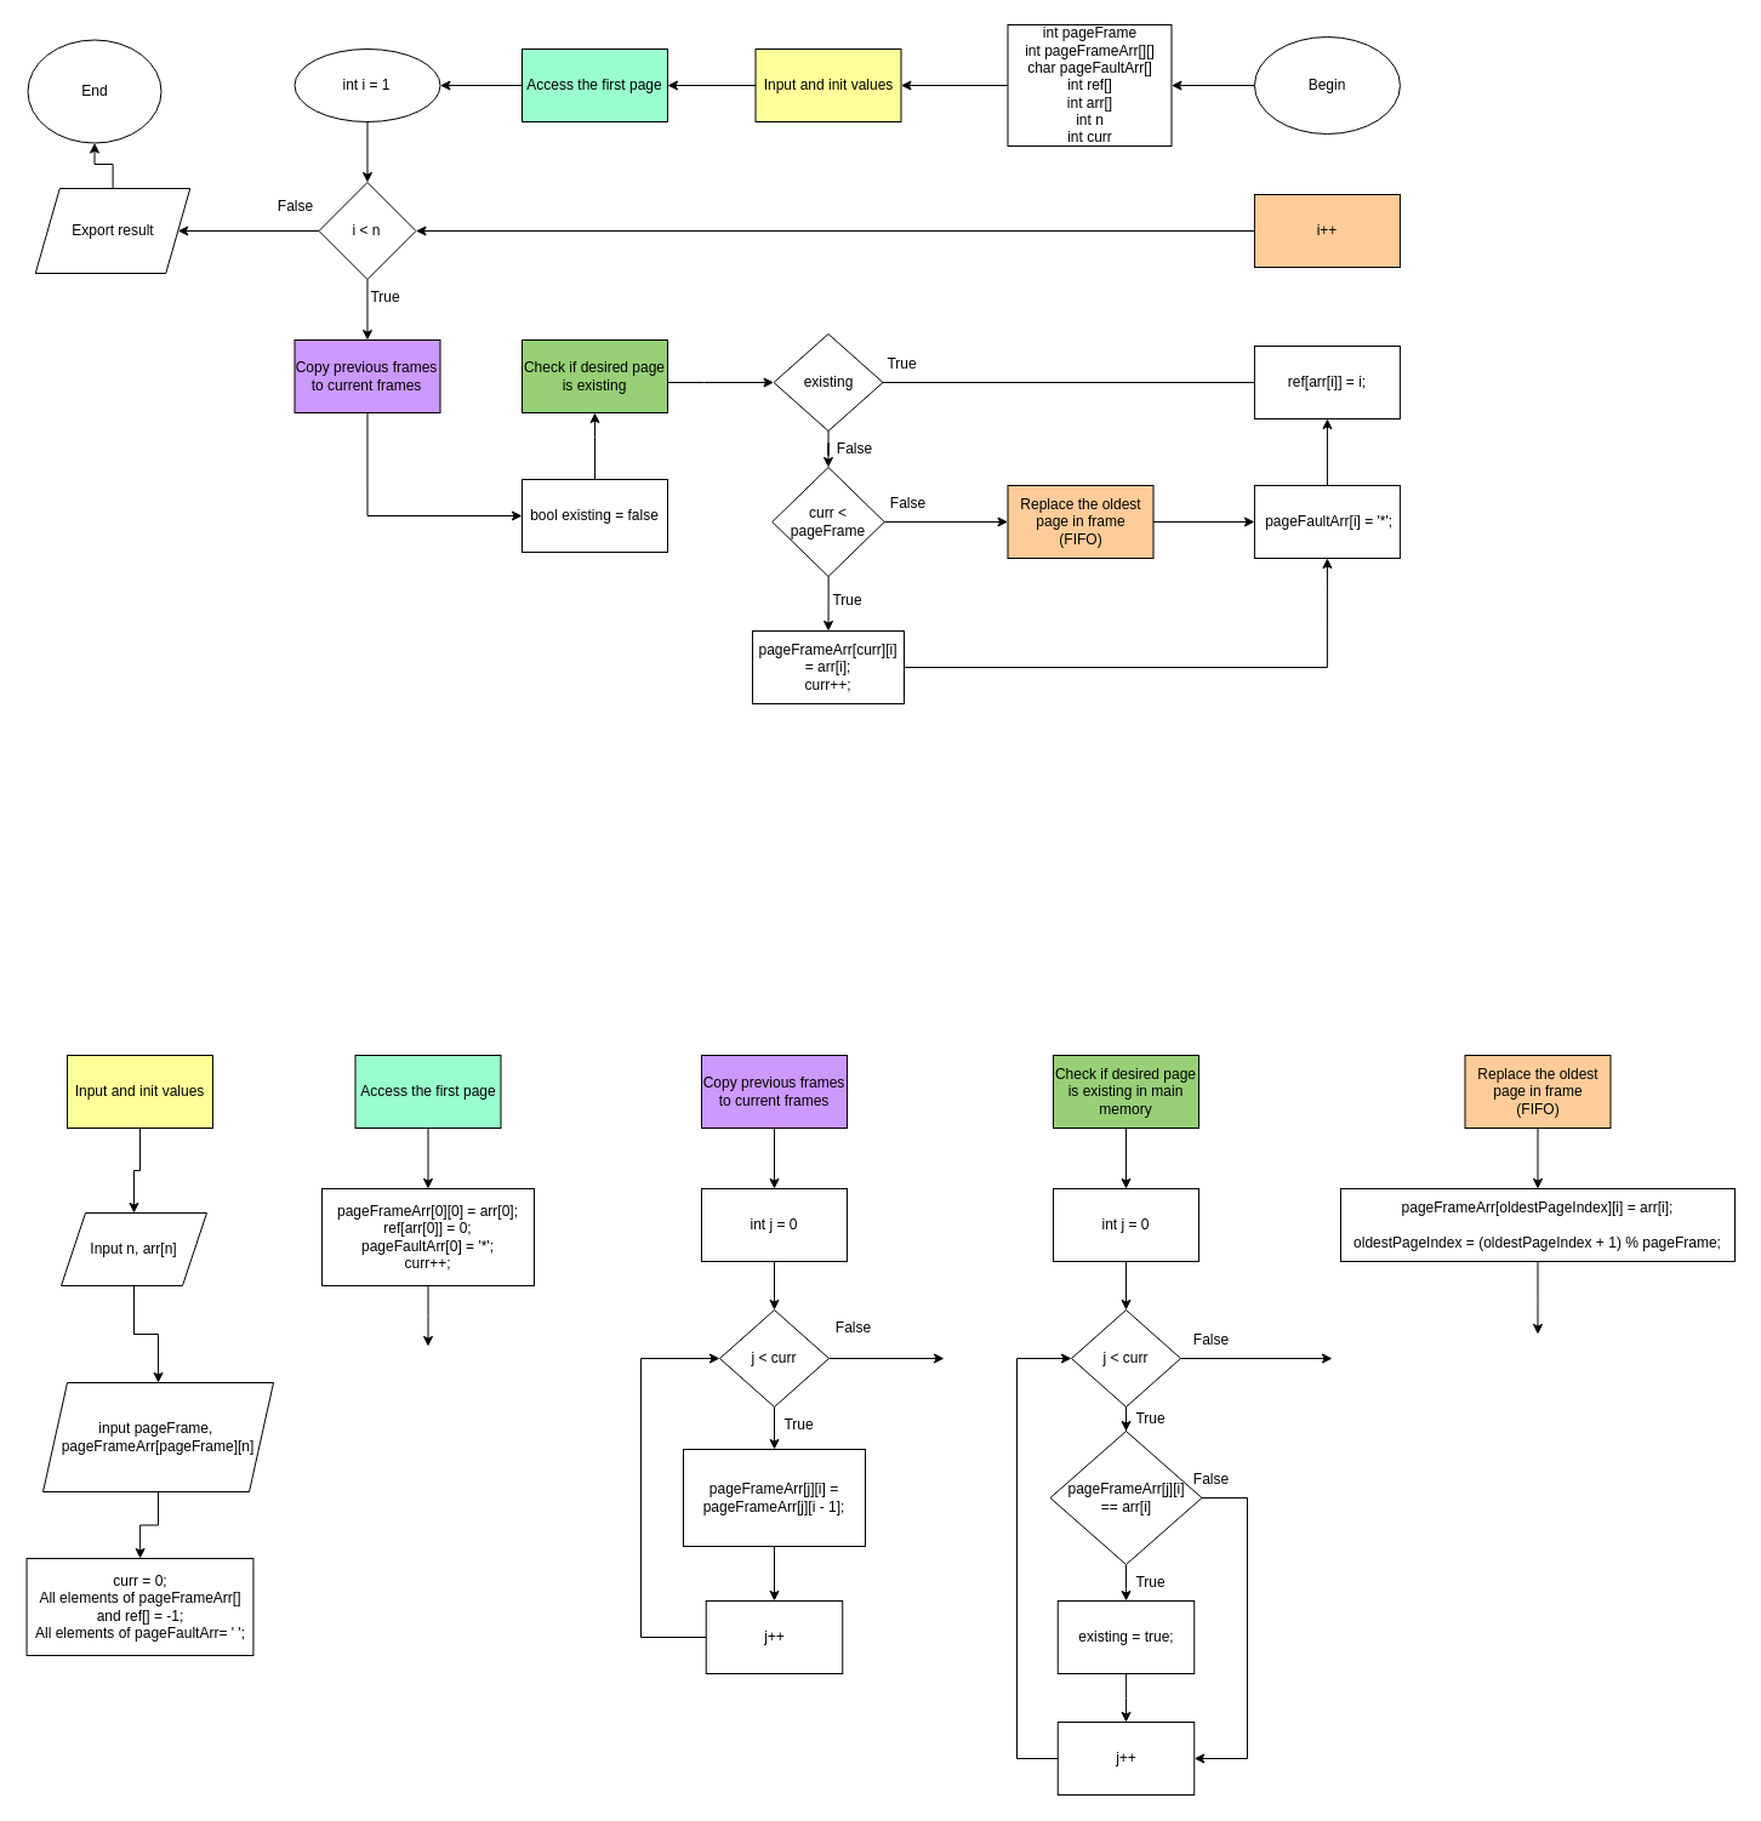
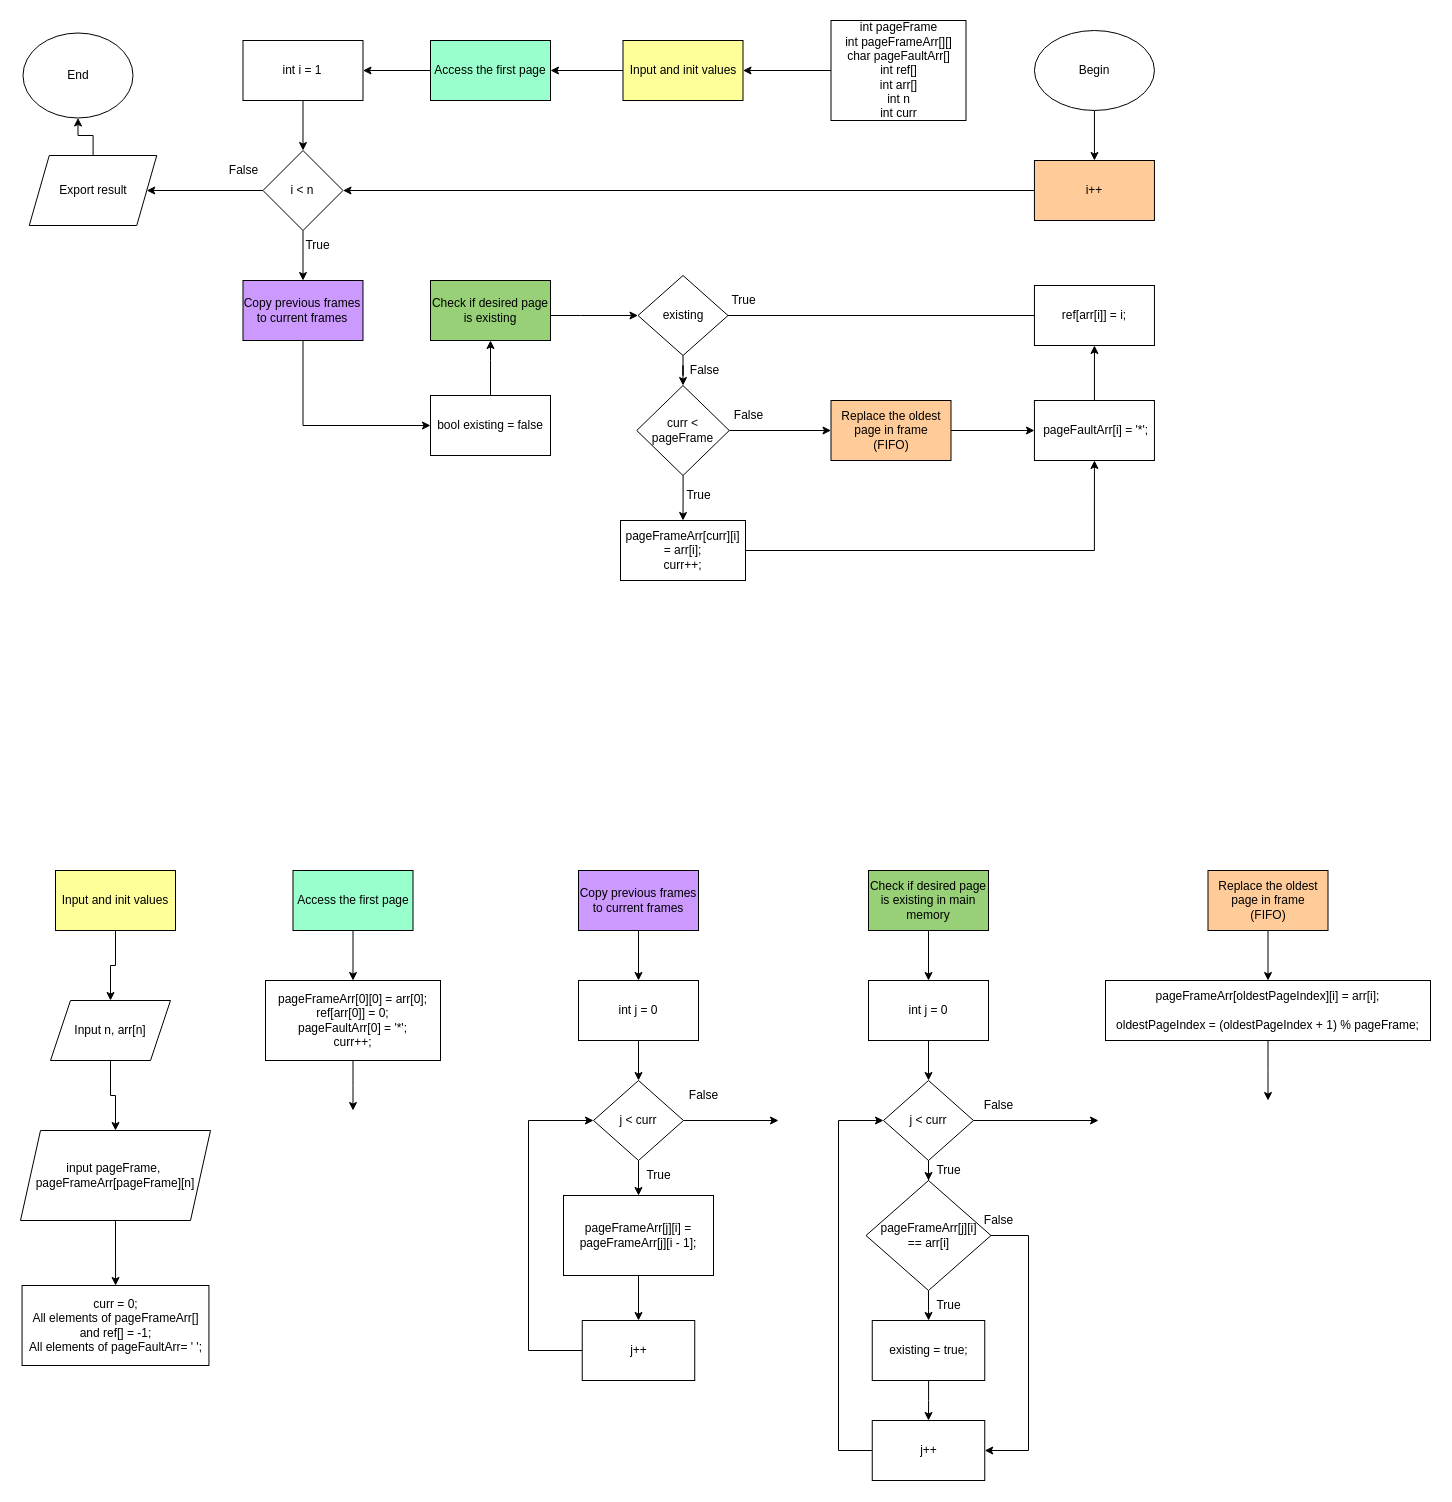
- <mxCell id="9" value="int i = 1" style="ellipse;whiteSpace=wrap;html=1;" parent="1" vertex="1"><mxGeometry x="242.49" y="40" width="120" height="60" as="geometry" /></mxCell>
+ <mxCell id="9" value="int i = 1" style="whiteSpace=wrap;html=1;" parent="1" vertex="1"><mxGeometry x="242.49" y="40" width="120" height="60" as="geometry" /></mxCell>
- <mxCell id="2" value="" style="edgeStyle=orthogonalEdgeStyle;rounded=0;orthogonalLoop=1;jettySize=auto;html=1;" parent="1" source="3" target="5" edge="1"><mxGeometry relative="1" as="geometry" /></mxCell>
+ <mxCell id="2" value="" style="edgeStyle=orthogonalEdgeStyle;rounded=0;orthogonalLoop=1;jettySize=auto;html=1;" parent="1" source="3" target="32" edge="1"><mxGeometry relative="1" as="geometry" /></mxCell>
- <mxCell id="88" value="input pageFrame,&amp;nbsp;&lt;br&gt;pageFrameArr[pageFrame][n]" style="shape=parallelogram;perimeter=parallelogramPerimeter;whiteSpace=wrap;html=1;fixedSize=1;" parent="1" vertex="1"><mxGeometry x="35" y="1140" width="190" height="90" as="geometry" /></mxCell>
+ <mxCell id="88" value="input pageFrame,&amp;nbsp;&lt;br&gt;pageFrameArr[pageFrame][n]" style="shape=parallelogram;perimeter=parallelogramPerimeter;whiteSpace=wrap;html=1;fixedSize=1;" parent="1" vertex="1"><mxGeometry x="20" y="1130" width="190" height="90" as="geometry" /></mxCell>
